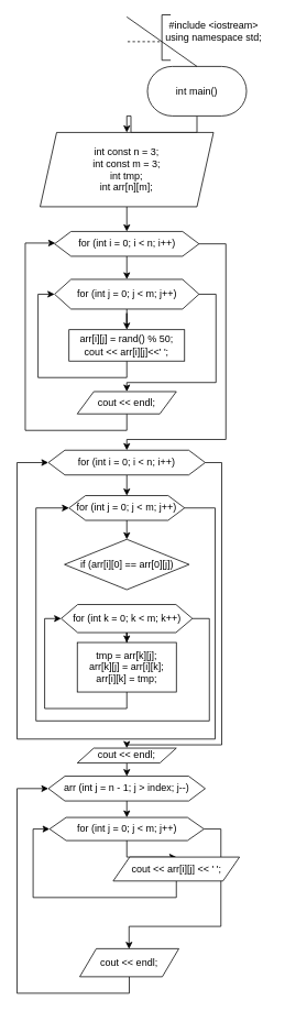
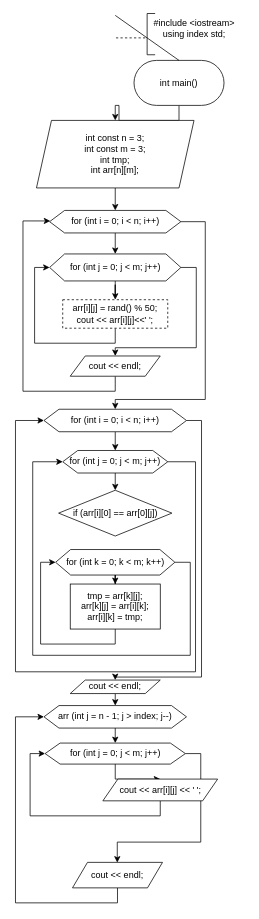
- <mxCell id="9" value="&lt;div&gt;#include &amp;lt;iostream&amp;gt;&lt;/div&gt;&lt;div&gt;using namespace std;&lt;/div&gt;&lt;div&gt;&lt;br&gt;&lt;/div&gt;" style="text;html=1;align=center;verticalAlign=middle;resizable=0;points=[];autosize=1;strokeColor=none;fillColor=none;" vertex="1" parent="1"><mxGeometry x="193" y="20" width="130" height="50" as="geometry" /></mxCell>
+ <mxCell id="9" value="&lt;div&gt;#include &amp;lt;iostream&amp;gt;&lt;/div&gt;&lt;div&gt;using index std;&lt;/div&gt;&lt;div&gt;&lt;br&gt;&lt;/div&gt;" style="text;html=1;align=center;verticalAlign=middle;resizable=0;points=[];autosize=1;strokeColor=none;fillColor=none;" vertex="1" parent="1"><mxGeometry x="193" y="20" width="130" height="50" as="geometry" /></mxCell>
- <mxCell id="25" value="&lt;div&gt;arr[i][j] = rand() % 50;&lt;/div&gt;&lt;div&gt;&lt;span&gt;&#09;&#09;&#09;&lt;/span&gt;cout &amp;lt;&amp;lt; arr[i][j]&amp;lt;&amp;lt;' ';&lt;/div&gt;" style="rounded=0;whiteSpace=wrap;html=1;" vertex="1" parent="1"><mxGeometry x="83" y="399" width="140" height="38" as="geometry" /></mxCell>
+ <mxCell id="25" value="&lt;div&gt;arr[i][j] = rand() % 50;&lt;/div&gt;&lt;div&gt;&lt;span&gt;&#09;&#09;&#09;&lt;/span&gt;cout &amp;lt;&amp;lt; arr[i][j]&amp;lt;&amp;lt;' ';&lt;/div&gt;" style="rounded=0;whiteSpace=wrap;html=1;dashed=1;" vertex="1" parent="1"><mxGeometry x="83" y="399" width="140" height="38" as="geometry" /></mxCell>
